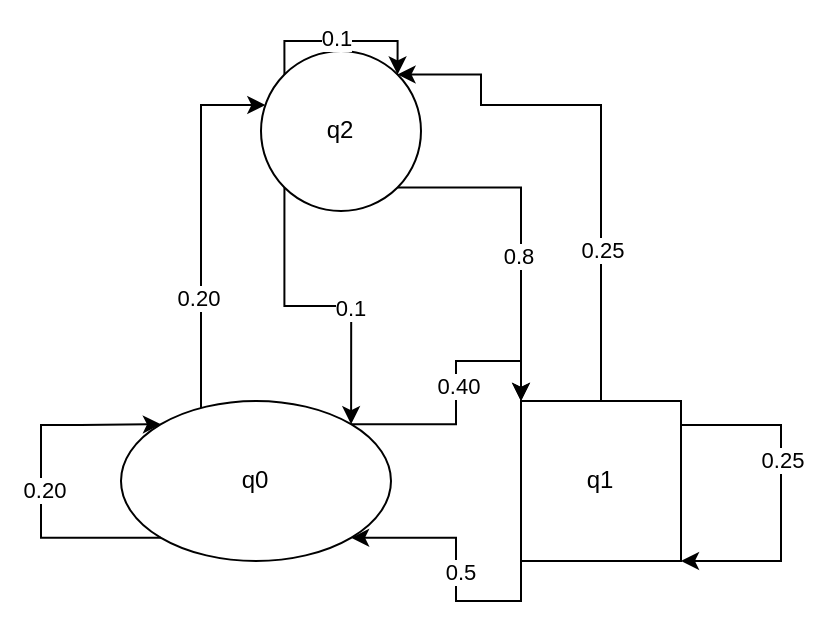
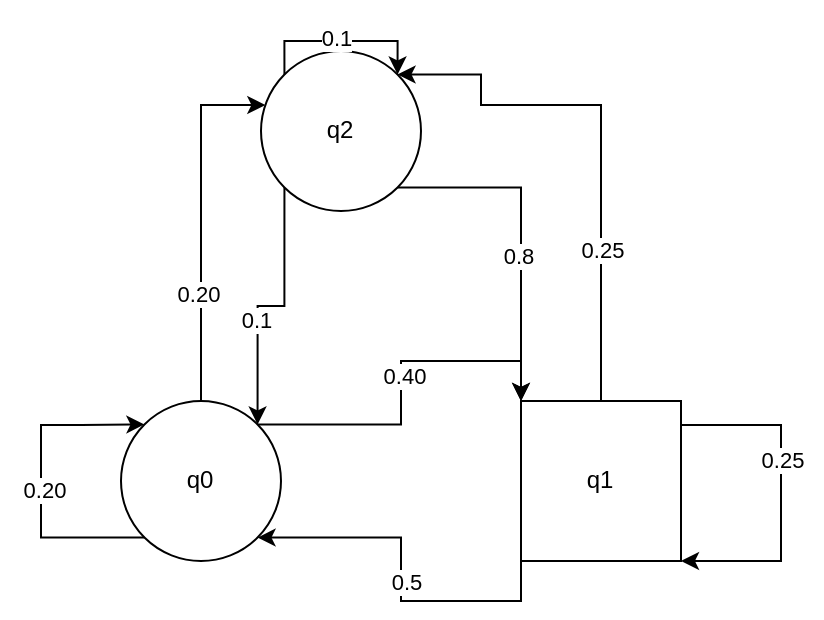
- <mxCell id="6" value="q0" style="ellipse;whiteSpace=wrap;html=1;aspect=fixed;" vertex="1" parent="1"><mxGeometry x="60" y="200" width="135" height="80" as="geometry" /></mxCell>
+ <mxCell id="6" value="q0" style="ellipse;whiteSpace=wrap;html=1;aspect=fixed;" vertex="1" parent="1"><mxGeometry x="60" y="200" width="80" height="80" as="geometry" /></mxCell>
